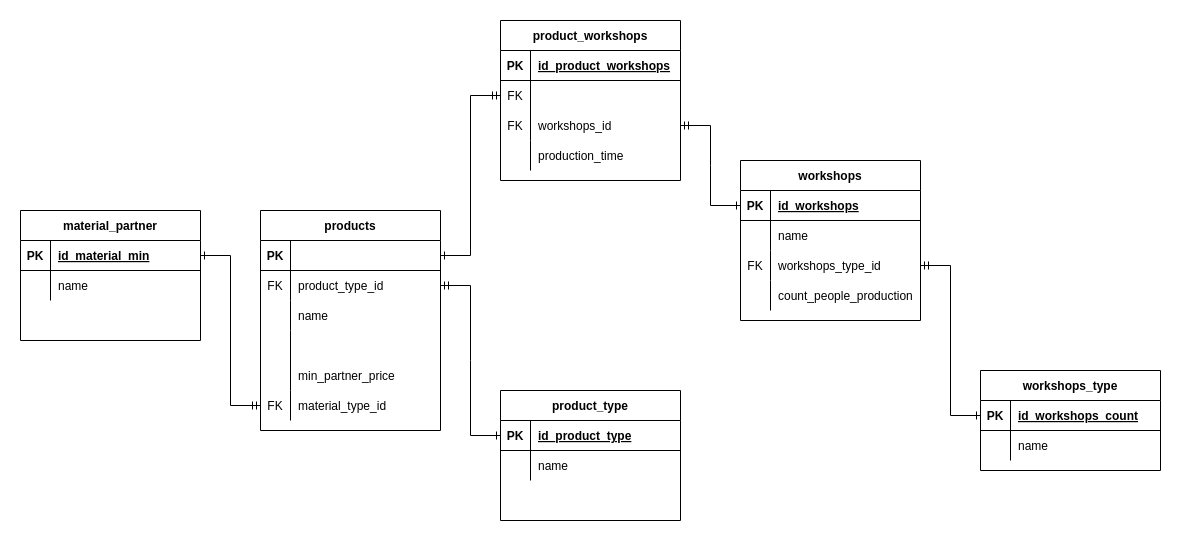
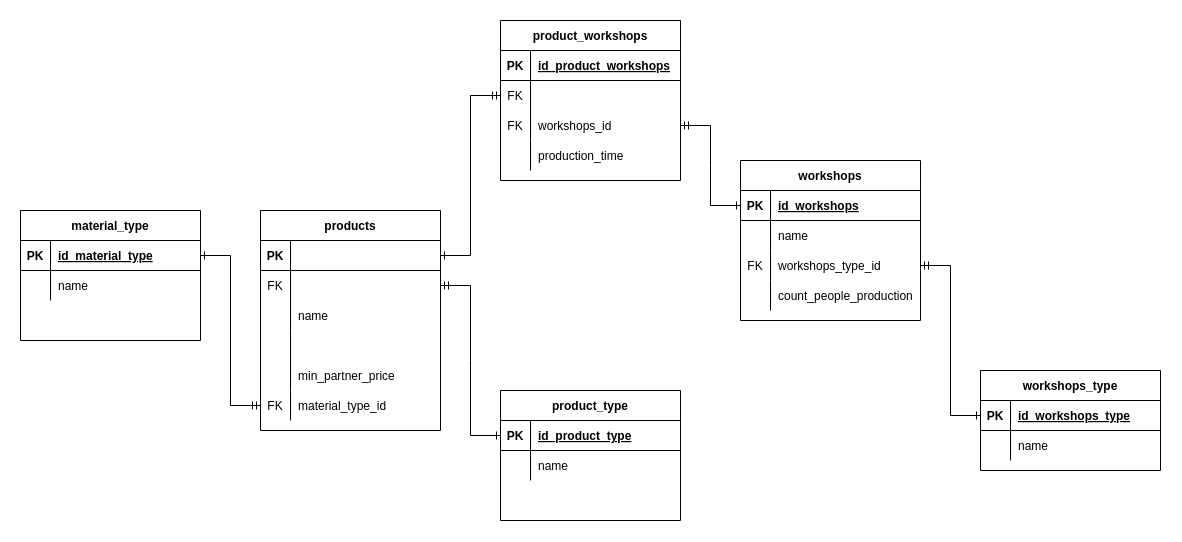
- <mxCell id="2" value="material_partner" style="shape=table;startSize=30;container=1;collapsible=1;childLayout=tableLayout;fixedRows=1;rowLines=0;fontStyle=1;align=center;resizeLast=1;" parent="1" vertex="1"><mxGeometry x="20" y="210" width="180" height="130" as="geometry" /></mxCell>
+ <mxCell id="2" value="material_type" style="shape=table;startSize=30;container=1;collapsible=1;childLayout=tableLayout;fixedRows=1;rowLines=0;fontStyle=1;align=center;resizeLast=1;" parent="1" vertex="1"><mxGeometry x="20" y="210" width="180" height="130" as="geometry" /></mxCell>
- <mxCell id="5" value="id_material_min" style="shape=partialRectangle;connectable=0;fillColor=none;top=0;left=0;bottom=0;right=0;align=left;spacingLeft=6;fontStyle=5;overflow=hidden;" parent="3" vertex="1"><mxGeometry x="30" width="150" height="30" as="geometry" /></mxCell>
+ <mxCell id="5" value="id_material_type" style="shape=partialRectangle;connectable=0;fillColor=none;top=0;left=0;bottom=0;right=0;align=left;spacingLeft=6;fontStyle=5;overflow=hidden;" parent="3" vertex="1"><mxGeometry x="30" width="150" height="30" as="geometry" /></mxCell>
- <mxCell id="37" value="product_type_id" style="shape=partialRectangle;connectable=0;fillColor=none;top=0;left=0;bottom=0;right=0;align=left;spacingLeft=6;overflow=hidden;" parent="35" vertex="1"><mxGeometry x="30" width="150" height="30" as="geometry" /></mxCell>
- <mxCell id="65" value="id_workshops_count" style="shape=partialRectangle;connectable=0;fillColor=none;top=0;left=0;bottom=0;right=0;align=left;spacingLeft=6;fontStyle=5;overflow=hidden;" parent="63" vertex="1"><mxGeometry x="30" width="150" height="30" as="geometry" /></mxCell>
+ <mxCell id="65" value="id_workshops_type" style="shape=partialRectangle;connectable=0;fillColor=none;top=0;left=0;bottom=0;right=0;align=left;spacingLeft=6;fontStyle=5;overflow=hidden;" parent="63" vertex="1"><mxGeometry x="30" width="150" height="30" as="geometry" /></mxCell>
